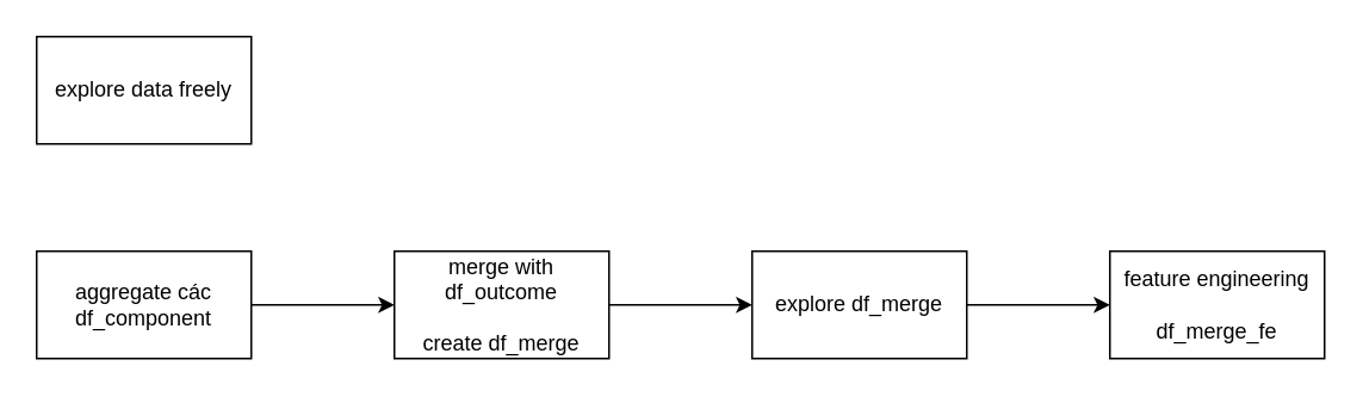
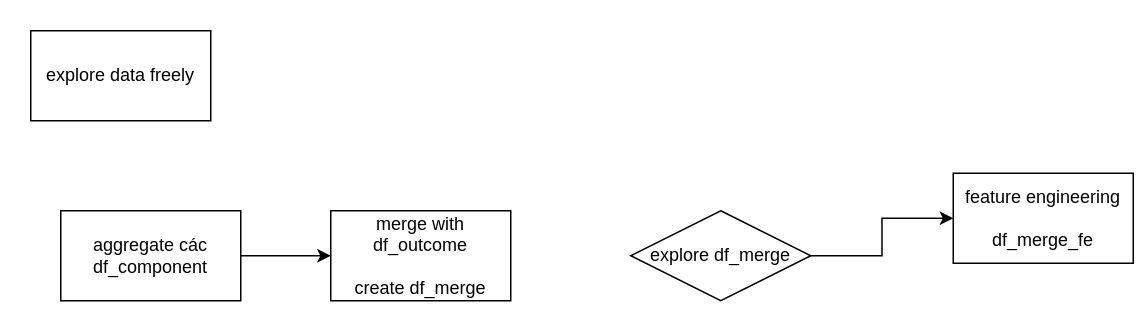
- <mxCell id="8" value="aggregate các df_component" style="rounded=0;whiteSpace=wrap;html=1;" vertex="1" parent="1"><mxGeometry x="20" y="140" width="120" height="60" as="geometry" /></mxCell>
+ <mxCell id="8" value="aggregate các df_component" style="rounded=0;whiteSpace=wrap;html=1;" vertex="1" parent="1"><mxGeometry x="40" y="140" width="120" height="60" as="geometry" /></mxCell>
- <mxCell id="2" style="edgeStyle=orthogonalEdgeStyle;rounded=0;orthogonalLoop=1;jettySize=auto;html=1;exitX=1;exitY=0.5;exitDx=0;exitDy=0;" edge="1" parent="1" source="3" target="5"><mxGeometry relative="1" as="geometry" /></mxCell>
- <mxCell id="5" value="explore df_merge" style="rounded=0;whiteSpace=wrap;html=1;" vertex="1" parent="1"><mxGeometry x="420" y="140" width="120" height="60" as="geometry" /></mxCell>
+ <mxCell id="5" value="explore df_merge" style="rhombus;whiteSpace=wrap;html=1;" vertex="1" parent="1"><mxGeometry x="420" y="140" width="120" height="60" as="geometry" /></mxCell>
- <mxCell id="6" value="feature engineering&lt;br&gt;&lt;br&gt;df_merge_fe" style="rounded=0;whiteSpace=wrap;html=1;" vertex="1" parent="1"><mxGeometry x="620" y="140" width="120" height="60" as="geometry" /></mxCell>
+ <mxCell id="6" value="feature engineering&lt;br&gt;&lt;br&gt;df_merge_fe" style="rounded=0;whiteSpace=wrap;html=1;" vertex="1" parent="1"><mxGeometry x="635" y="115" width="120" height="60" as="geometry" /></mxCell>
